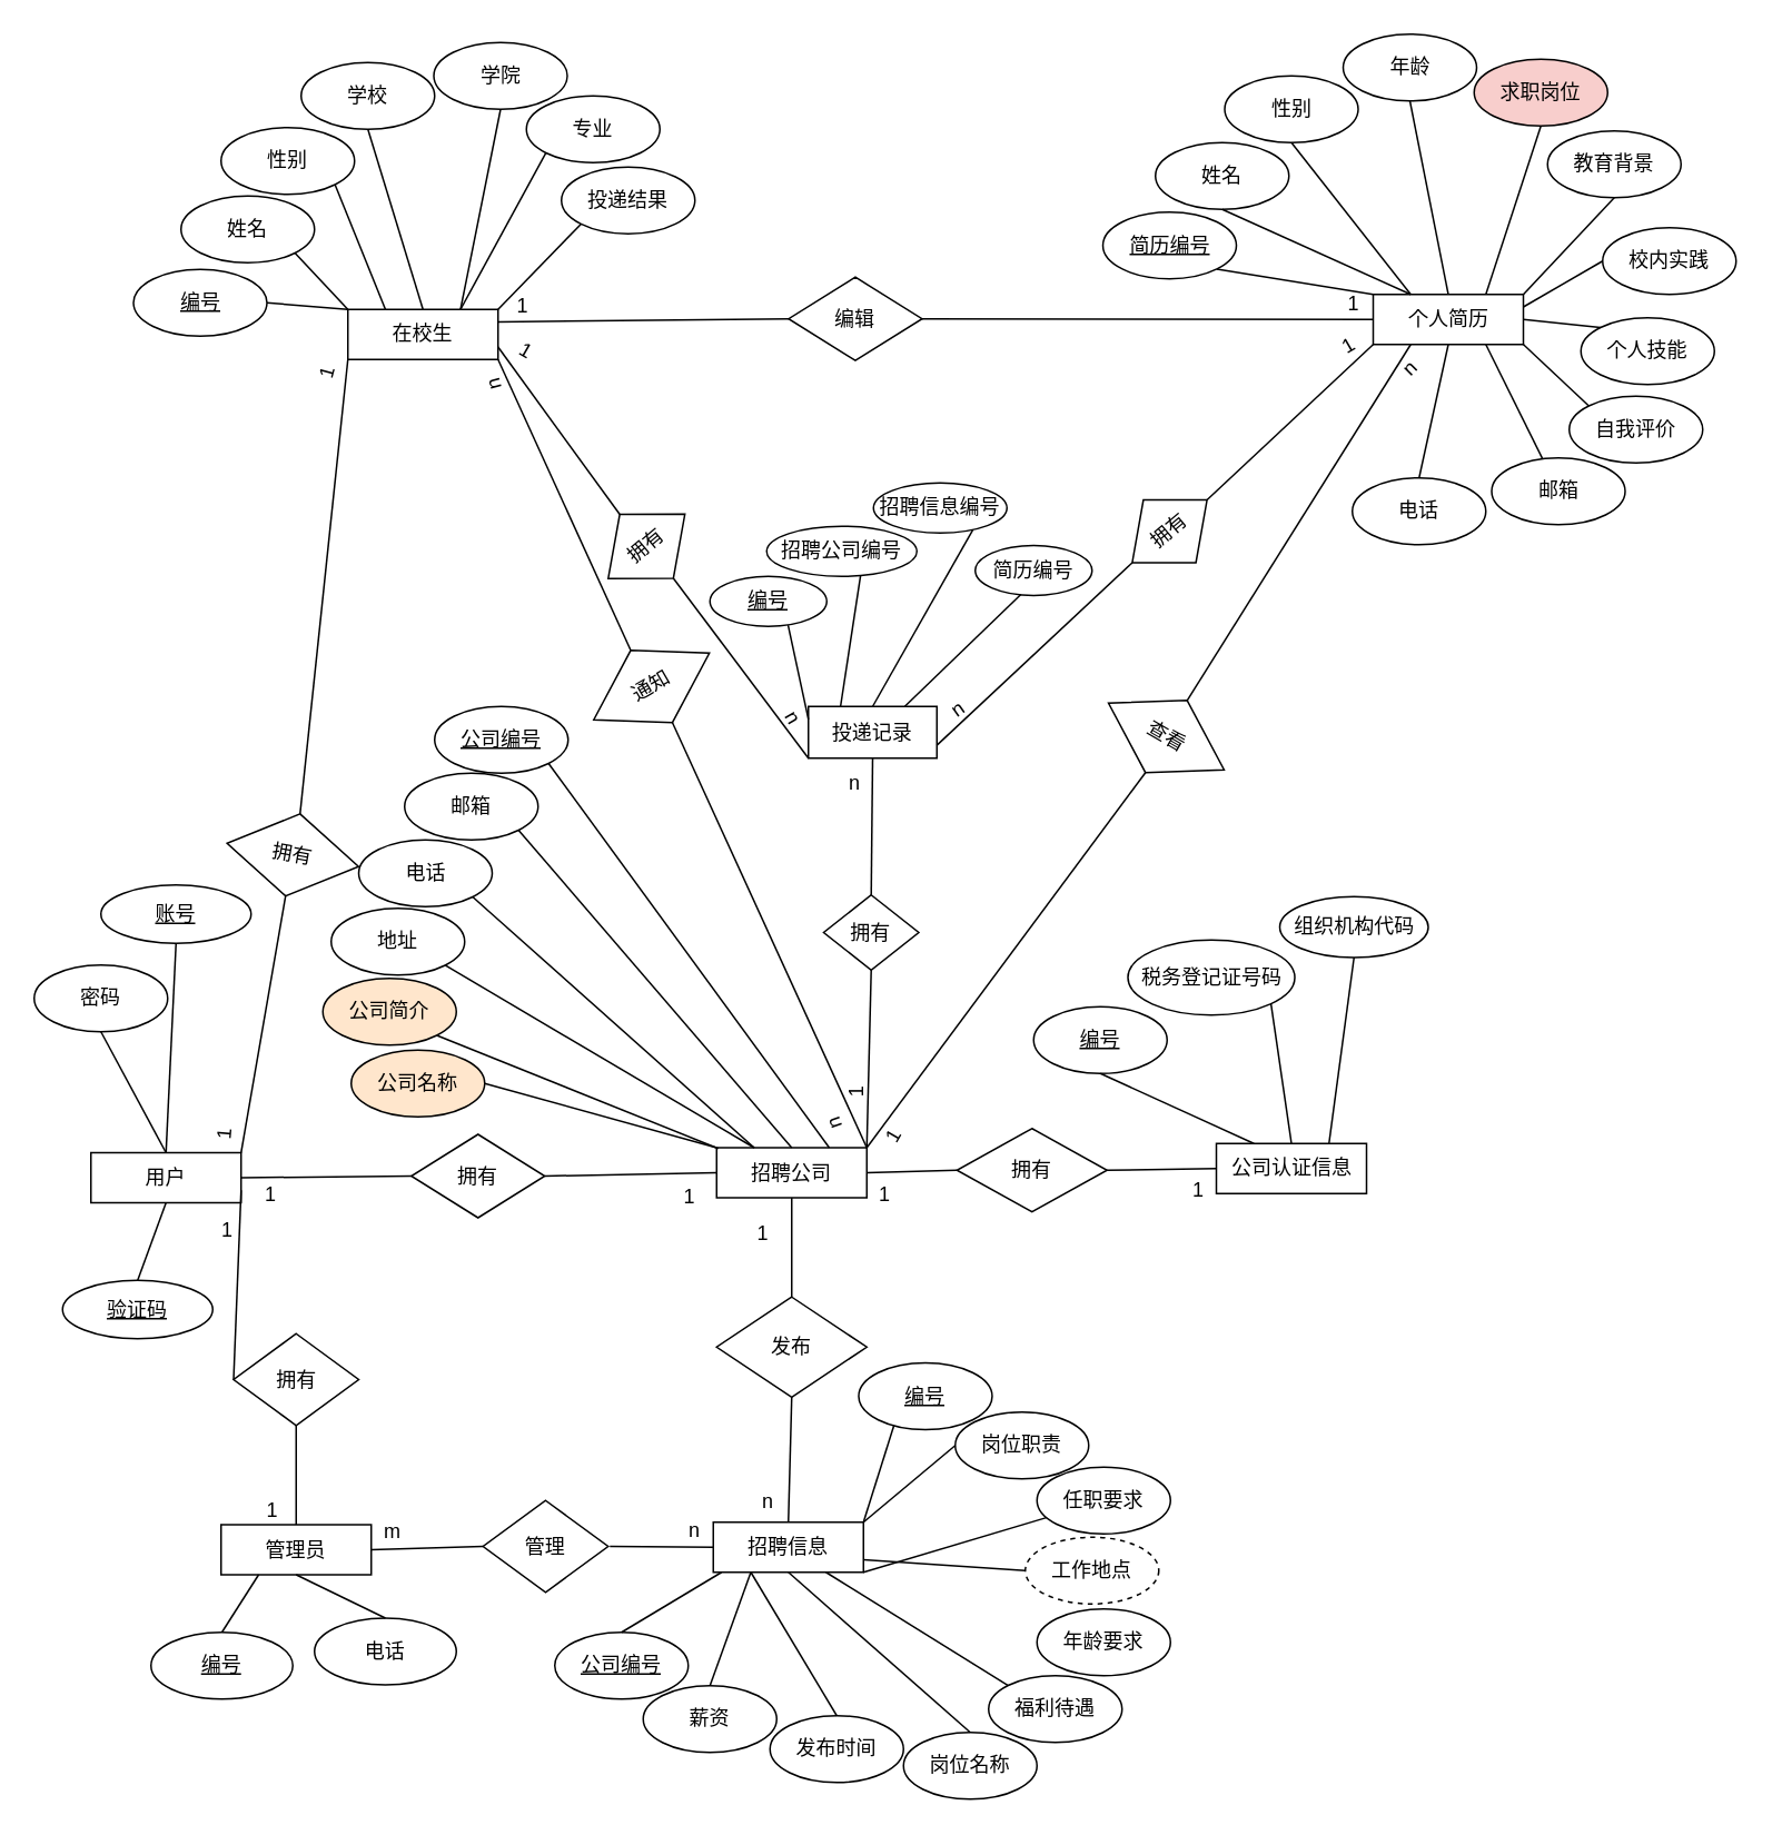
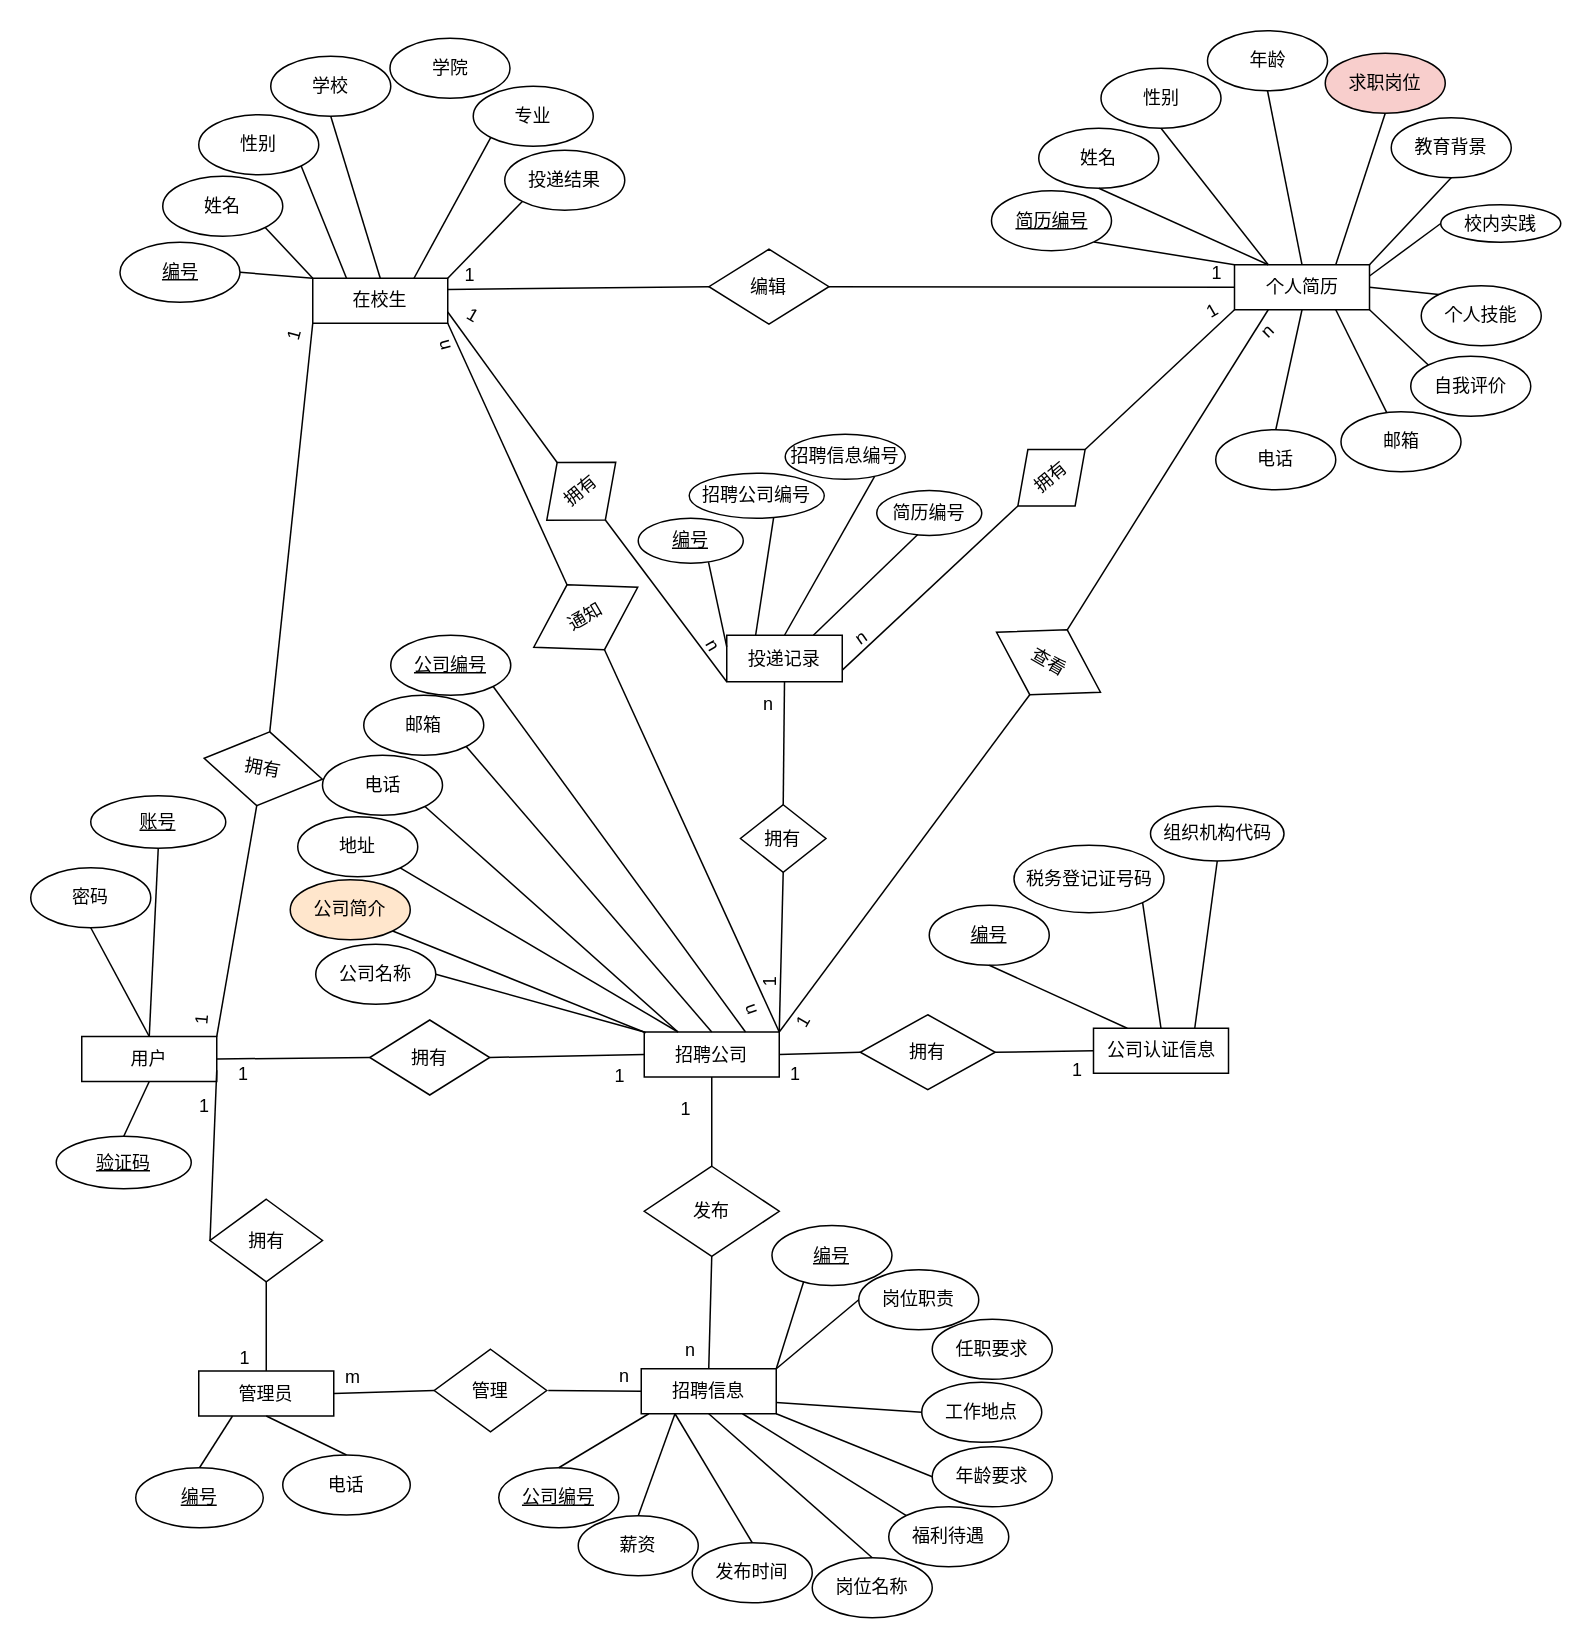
- <mxCell id="32" value="" style="endArrow=none;html=1;rounded=0;exitX=0.75;exitY=0;exitDx=0;exitDy=0;entryX=0.5;entryY=1;entryDx=0;entryDy=0;" parent="1" source="23" target="28" edge="1"><mxGeometry width="50" height="50" relative="1" as="geometry"><mxPoint x="333" y="195" as="sourcePoint" /><mxPoint x="383" y="145" as="targetPoint" /></mxGeometry></mxCell>
- <mxCell id="11" value="校内实践" style="ellipse;whiteSpace=wrap;html=1;" parent="1" vertex="1"><mxGeometry x="960" y="136" width="80" height="40" as="geometry" /></mxCell>
+ <mxCell id="11" value="校内实践" style="ellipse;whiteSpace=wrap;html=1;" parent="1" vertex="1"><mxGeometry x="960" y="136" width="80" height="25" as="geometry" /></mxCell>
- <mxCell id="37" value="公司名称" style="ellipse;whiteSpace=wrap;html=1;fillColor=#ffe6cc;" parent="1" vertex="1"><mxGeometry x="210" y="629" width="80" height="40" as="geometry" /></mxCell>
+ <mxCell id="37" value="公司名称" style="ellipse;whiteSpace=wrap;html=1;" parent="1" vertex="1"><mxGeometry x="210" y="629" width="80" height="40" as="geometry" /></mxCell>
- <mxCell id="132" value="&lt;u&gt;验证码&lt;/u&gt;" style="ellipse;whiteSpace=wrap;html=1;" parent="1" vertex="1"><mxGeometry x="37" y="767" width="90" height="35" as="geometry" /></mxCell>
+ <mxCell id="132" value="&lt;u&gt;验证码&lt;/u&gt;" style="ellipse;whiteSpace=wrap;html=1;" parent="1" vertex="1"><mxGeometry x="37" y="757" width="90" height="35" as="geometry" /></mxCell>
- <mxCell id="77" value="" style="endArrow=none;html=1;rounded=0;exitX=1;exitY=1;exitDx=0;exitDy=0;" parent="1" source="62" target="65" edge="1"><mxGeometry width="50" height="50" relative="1" as="geometry"><mxPoint x="522" y="982" as="sourcePoint" /><mxPoint x="602" y="1042" as="targetPoint" /></mxGeometry></mxCell>
+ <mxCell id="77" value="" style="endArrow=none;html=1;rounded=0;exitX=1;exitY=1;exitDx=0;exitDy=0;entryX=0;entryY=0.5;entryDx=0;entryDy=0;" parent="1" source="62" target="68" edge="1"><mxGeometry width="50" height="50" relative="1" as="geometry"><mxPoint x="522" y="982" as="sourcePoint" /><mxPoint x="602" y="1042" as="targetPoint" /></mxGeometry></mxCell>
- <mxCell id="69" value="工作地点" style="ellipse;whiteSpace=wrap;html=1;dashed=1;" parent="1" vertex="1"><mxGeometry x="614" y="921" width="80" height="40" as="geometry" /></mxCell>
+ <mxCell id="69" value="工作地点" style="ellipse;whiteSpace=wrap;html=1;" parent="1" vertex="1"><mxGeometry x="614" y="921" width="80" height="40" as="geometry" /></mxCell>
